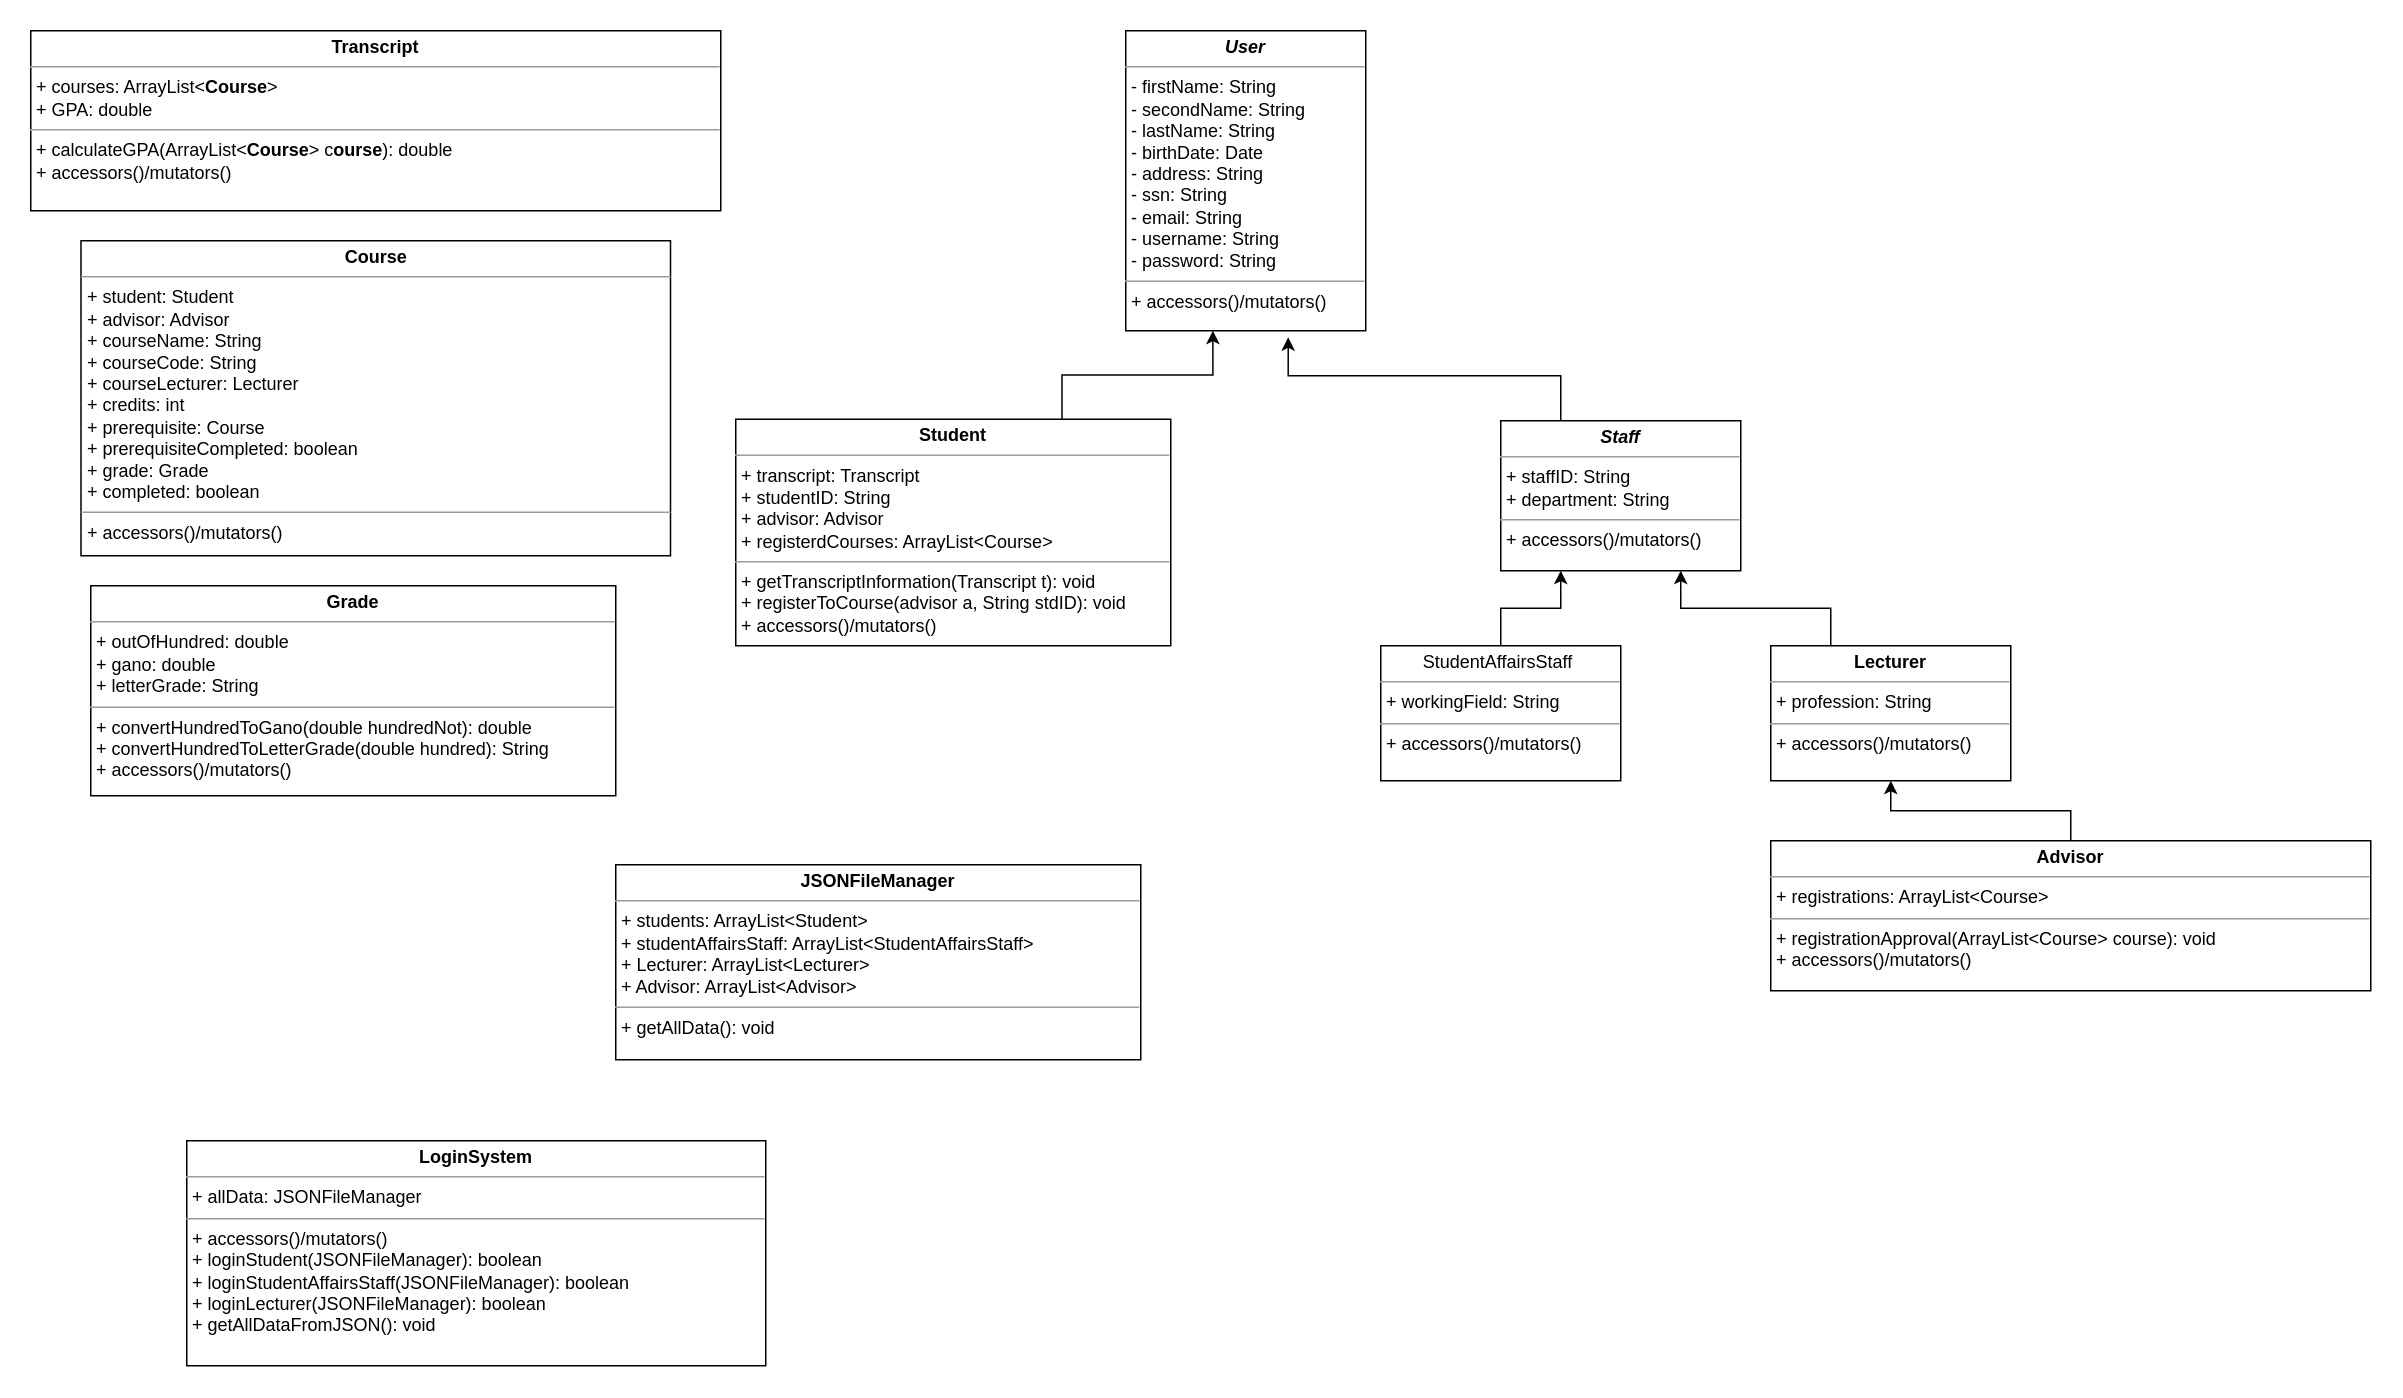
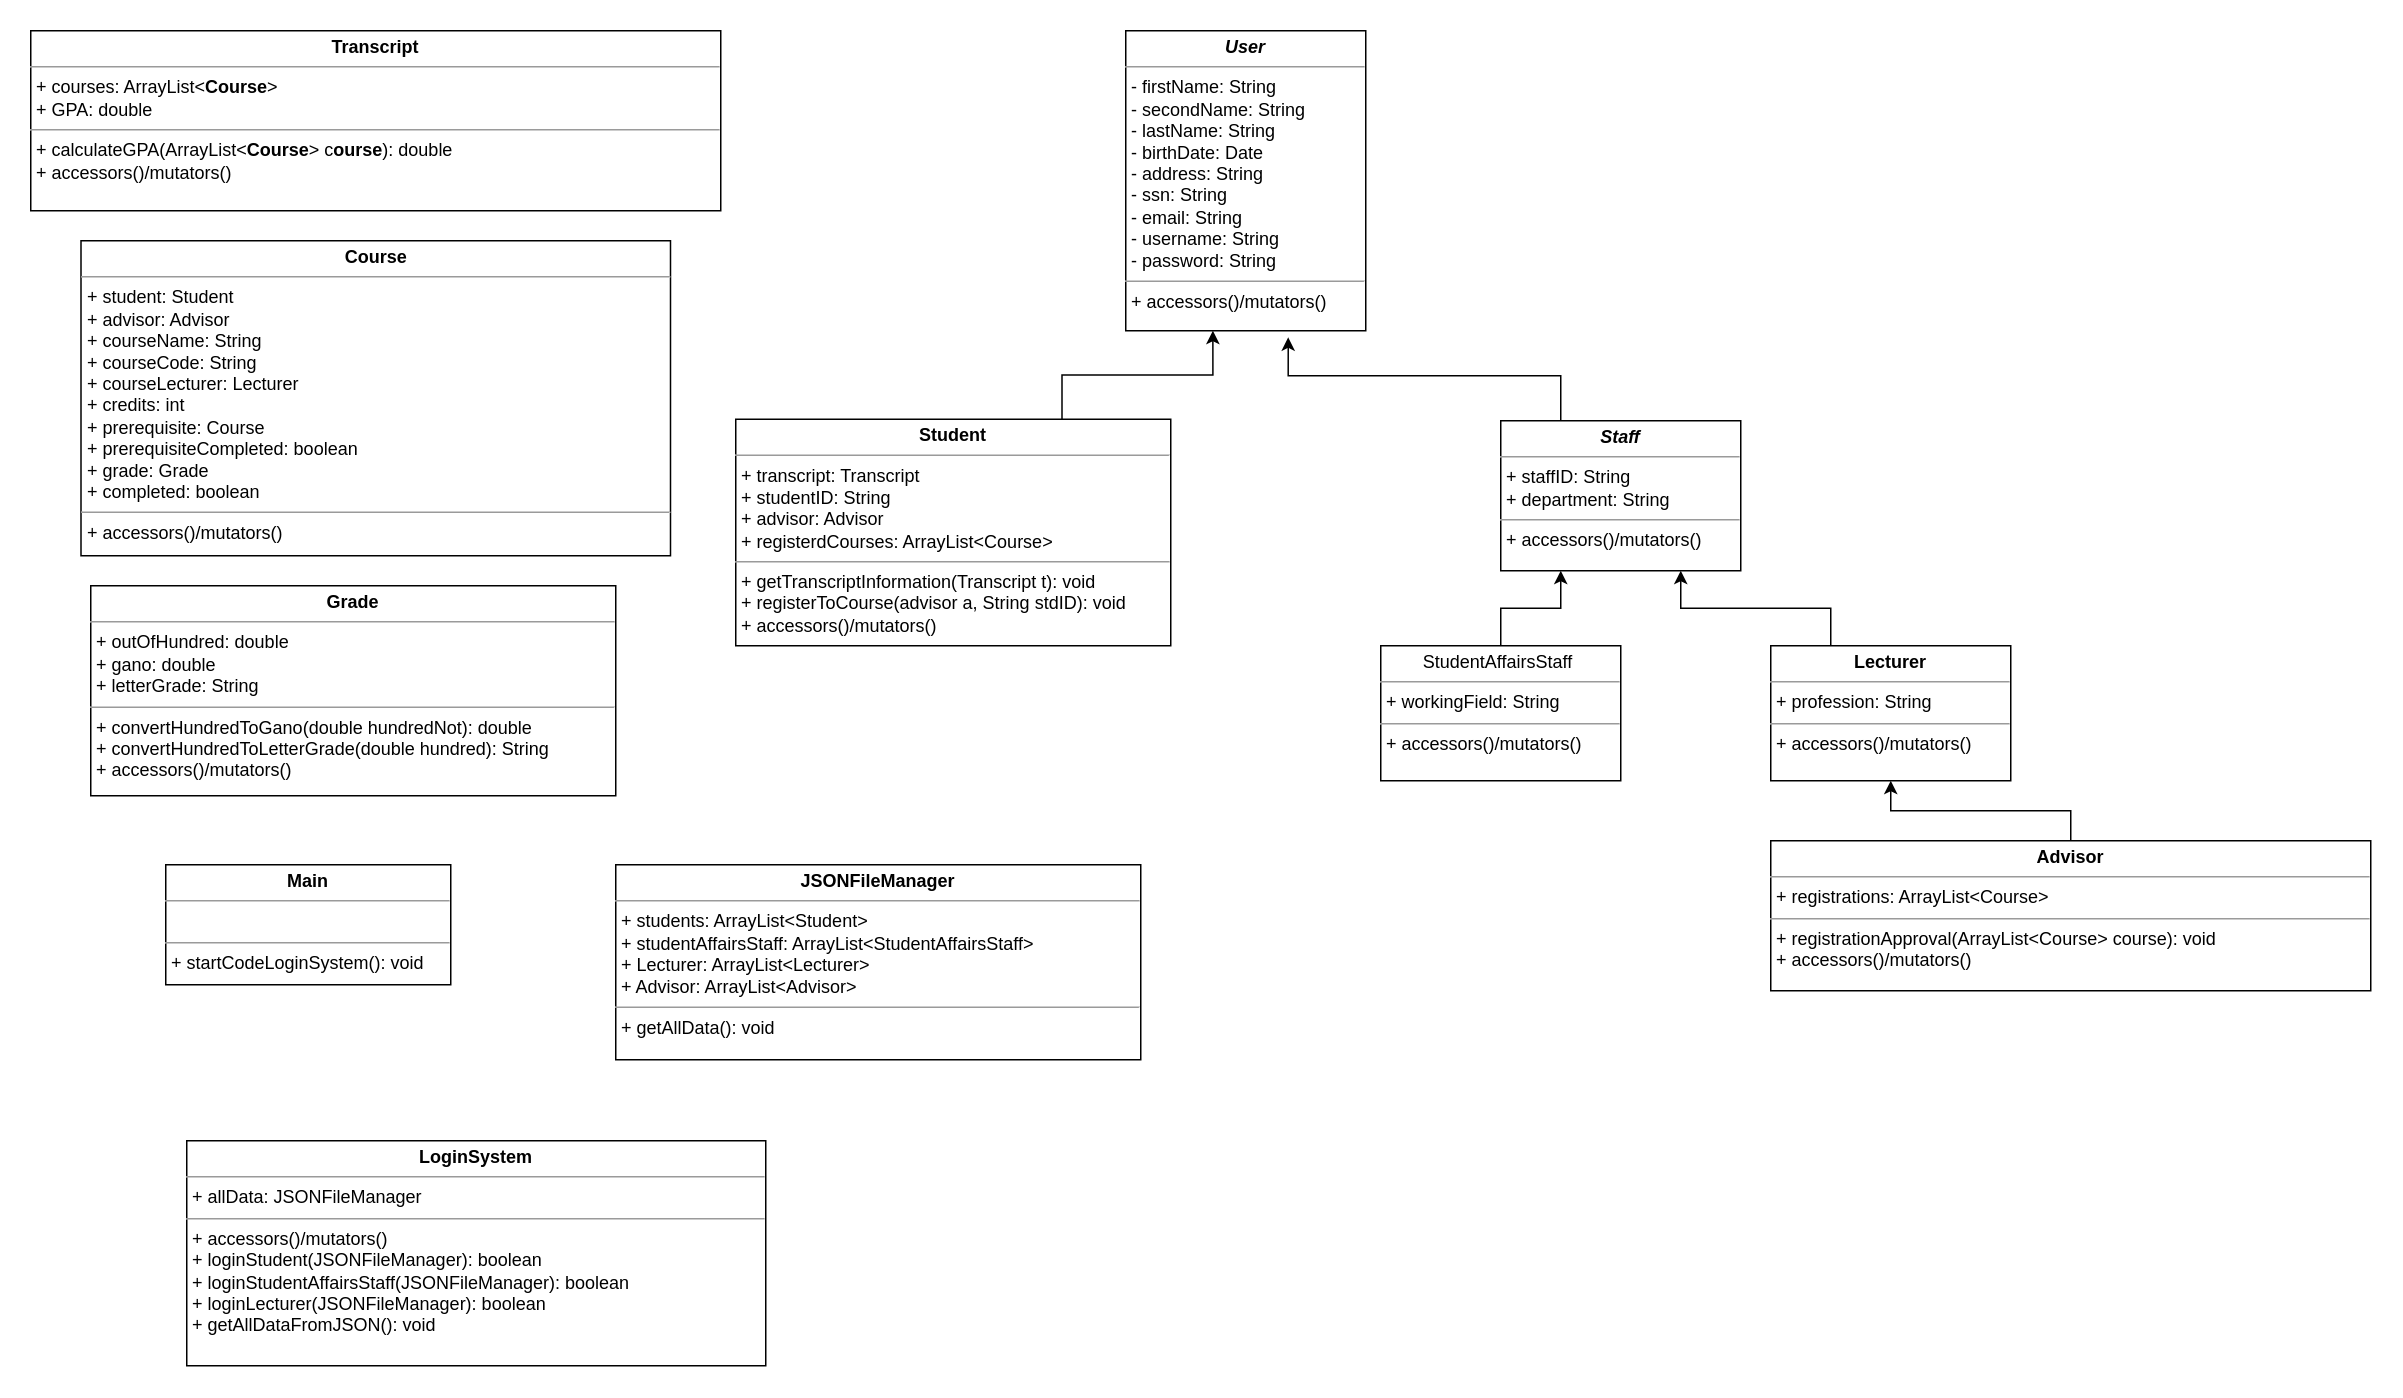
+ <mxCell id="17" value="&lt;p style=&quot;margin:0px;margin-top:4px;text-align:center;&quot;&gt;&lt;b&gt;Main&lt;/b&gt;&lt;/p&gt;&lt;hr size=&quot;1&quot;&gt;&lt;p style=&quot;margin:0px;margin-left:4px;&quot;&gt;&lt;br&gt;&lt;/p&gt;&lt;hr size=&quot;1&quot;&gt;&lt;p style=&quot;margin:0px;margin-left:4px;&quot;&gt;+ startCodeLoginSystem(): void&lt;/p&gt;" style="verticalAlign=top;align=left;overflow=fill;fontSize=12;fontFamily=Helvetica;html=1;whiteSpace=wrap;" parent="1" vertex="1"><mxGeometry x="110" y="576" width="190" height="80" as="geometry" /></mxCell>
